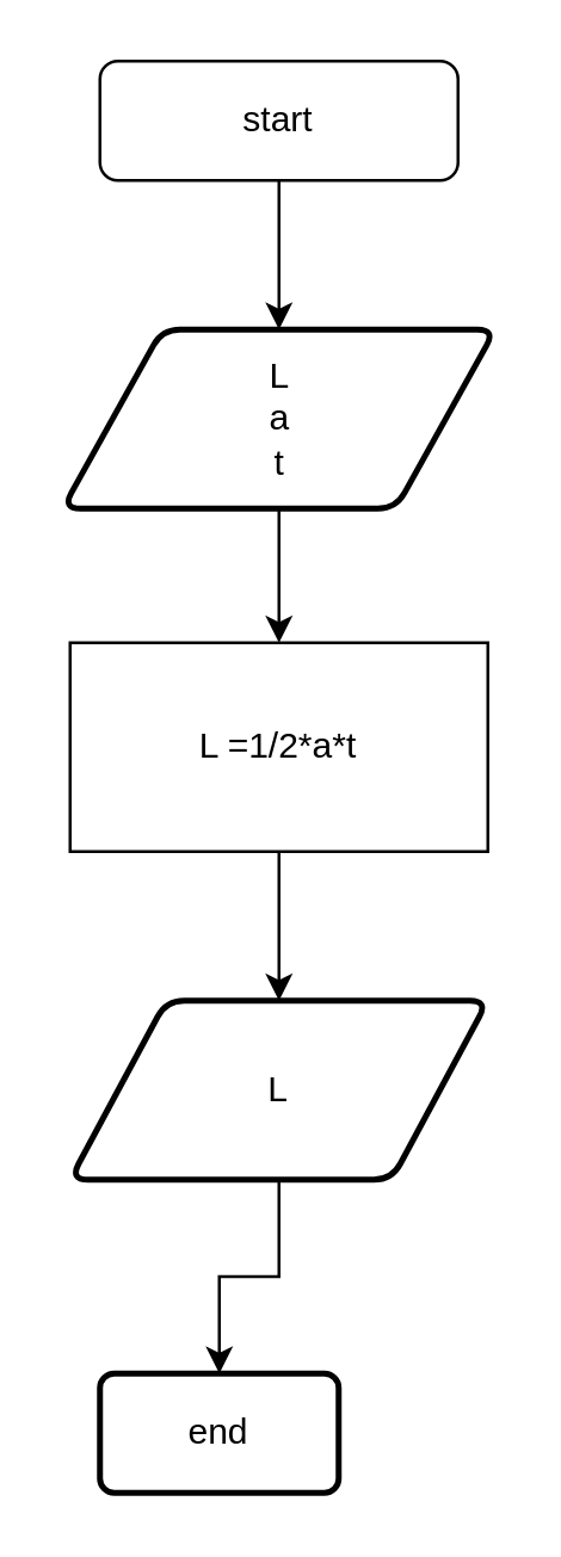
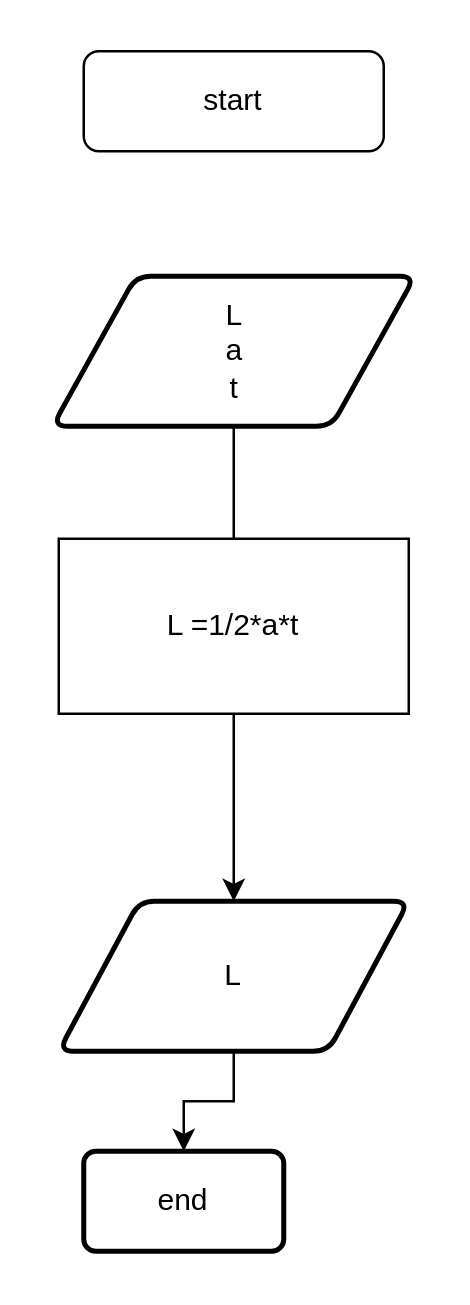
- <mxCell id="2" style="edgeStyle=orthogonalEdgeStyle;rounded=0;orthogonalLoop=1;jettySize=auto;html=1;exitX=0.5;exitY=1;exitDx=0;exitDy=0;entryX=0.5;entryY=0;entryDx=0;entryDy=0;" edge="1" parent="1" source="3" target="5"><mxGeometry relative="1" as="geometry" /></mxCell>
- <mxCell id="4" style="edgeStyle=orthogonalEdgeStyle;rounded=0;orthogonalLoop=1;jettySize=auto;html=1;exitX=0.5;exitY=1;exitDx=0;exitDy=0;entryX=0.5;entryY=0;entryDx=0;entryDy=0;" edge="1" parent="1" source="5" target="8"><mxGeometry relative="1" as="geometry" /></mxCell>
+ <mxCell id="4" style="edgeStyle=orthogonalEdgeStyle;rounded=0;orthogonalLoop=1;jettySize=auto;html=1;exitX=0.5;exitY=1;exitDx=0;exitDy=0;entryX=0.5;entryY=0;entryDx=0;entryDy=0;endArrow=none;" edge="1" parent="1" source="5" target="8"><mxGeometry relative="1" as="geometry" /></mxCell>
- <mxCell id="10" value="L" style="shape=parallelogram;html=1;strokeWidth=2;perimeter=parallelogramPerimeter;whiteSpace=wrap;rounded=1;arcSize=12;size=0.23;" vertex="1" parent="1"><mxGeometry x="23" y="335" width="140" height="60" as="geometry" /></mxCell>
+ <mxCell id="10" value="L" style="shape=parallelogram;html=1;strokeWidth=2;perimeter=parallelogramPerimeter;whiteSpace=wrap;rounded=1;arcSize=12;size=0.23;" vertex="1" parent="1"><mxGeometry x="23" y="360" width="140" height="60" as="geometry" /></mxCell>
